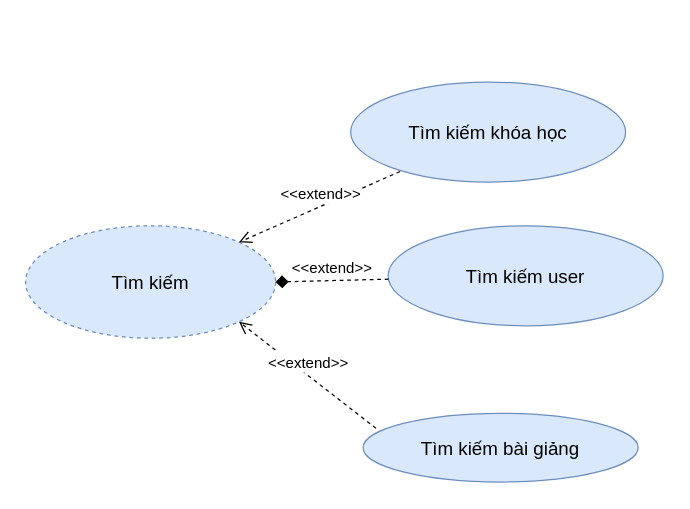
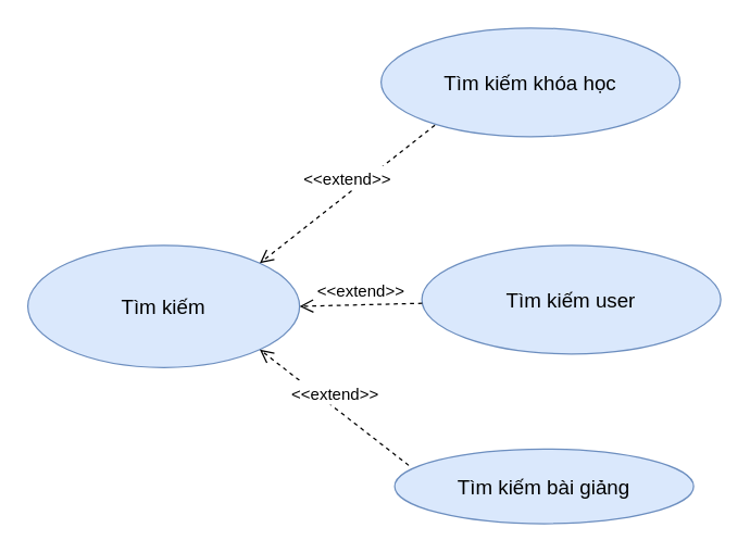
- <mxCell id="3" value="&lt;font style=&quot;font-size: 15px&quot;&gt;Tìm kiếm khóa&amp;nbsp;học&lt;/font&gt;" style="ellipse;whiteSpace=wrap;html=1;fillColor=#dae8fc;strokeColor=#6c8ebf;" vertex="1" parent="1"><mxGeometry x="280" y="65" width="220" height="80" as="geometry" /></mxCell>
+ <mxCell id="3" value="&lt;font style=&quot;font-size: 15px&quot;&gt;Tìm kiếm khóa&amp;nbsp;học&lt;/font&gt;" style="ellipse;whiteSpace=wrap;html=1;fillColor=#dae8fc;strokeColor=#6c8ebf;" vertex="1" parent="1"><mxGeometry x="280" y="20" width="220" height="80" as="geometry" /></mxCell>
- <mxCell id="2" value="&lt;span style=&quot;font-size: 15px&quot;&gt;Tìm kiếm&lt;/span&gt;" style="ellipse;whiteSpace=wrap;html=1;fillColor=#dae8fc;strokeColor=#6c8ebf;dashed=1;" vertex="1" parent="1"><mxGeometry x="20" y="180" width="200" height="90" as="geometry" /></mxCell>
+ <mxCell id="2" value="&lt;span style=&quot;font-size: 15px&quot;&gt;Tìm kiếm&lt;/span&gt;" style="ellipse;whiteSpace=wrap;html=1;fillColor=#dae8fc;strokeColor=#6c8ebf;" vertex="1" parent="1"><mxGeometry x="20" y="180" width="200" height="90" as="geometry" /></mxCell>
- <mxCell id="7" value="&lt;font style=&quot;font-size: 12px&quot;&gt;&amp;lt;&amp;lt;extend&amp;gt;&amp;gt;&lt;/font&gt;" style="html=1;verticalAlign=bottom;endArrow=diamond;dashed=1;endSize=8;rounded=0;fontSize=15;entryX=1;entryY=0.5;entryDx=0;entryDy=0;" edge="1" parent="1" source="5" target="2"><mxGeometry relative="1" as="geometry"><mxPoint x="329.6" y="101.6" as="sourcePoint" /><mxPoint x="200.711" y="203.18" as="targetPoint" /></mxGeometry></mxCell>
+ <mxCell id="7" value="&lt;font style=&quot;font-size: 12px&quot;&gt;&amp;lt;&amp;lt;extend&amp;gt;&amp;gt;&lt;/font&gt;" style="html=1;verticalAlign=bottom;endArrow=open;dashed=1;endSize=8;rounded=0;fontSize=15;entryX=1;entryY=0.5;entryDx=0;entryDy=0;" edge="1" parent="1" source="5" target="2"><mxGeometry relative="1" as="geometry"><mxPoint x="329.6" y="101.6" as="sourcePoint" /><mxPoint x="200.711" y="203.18" as="targetPoint" /></mxGeometry></mxCell>
